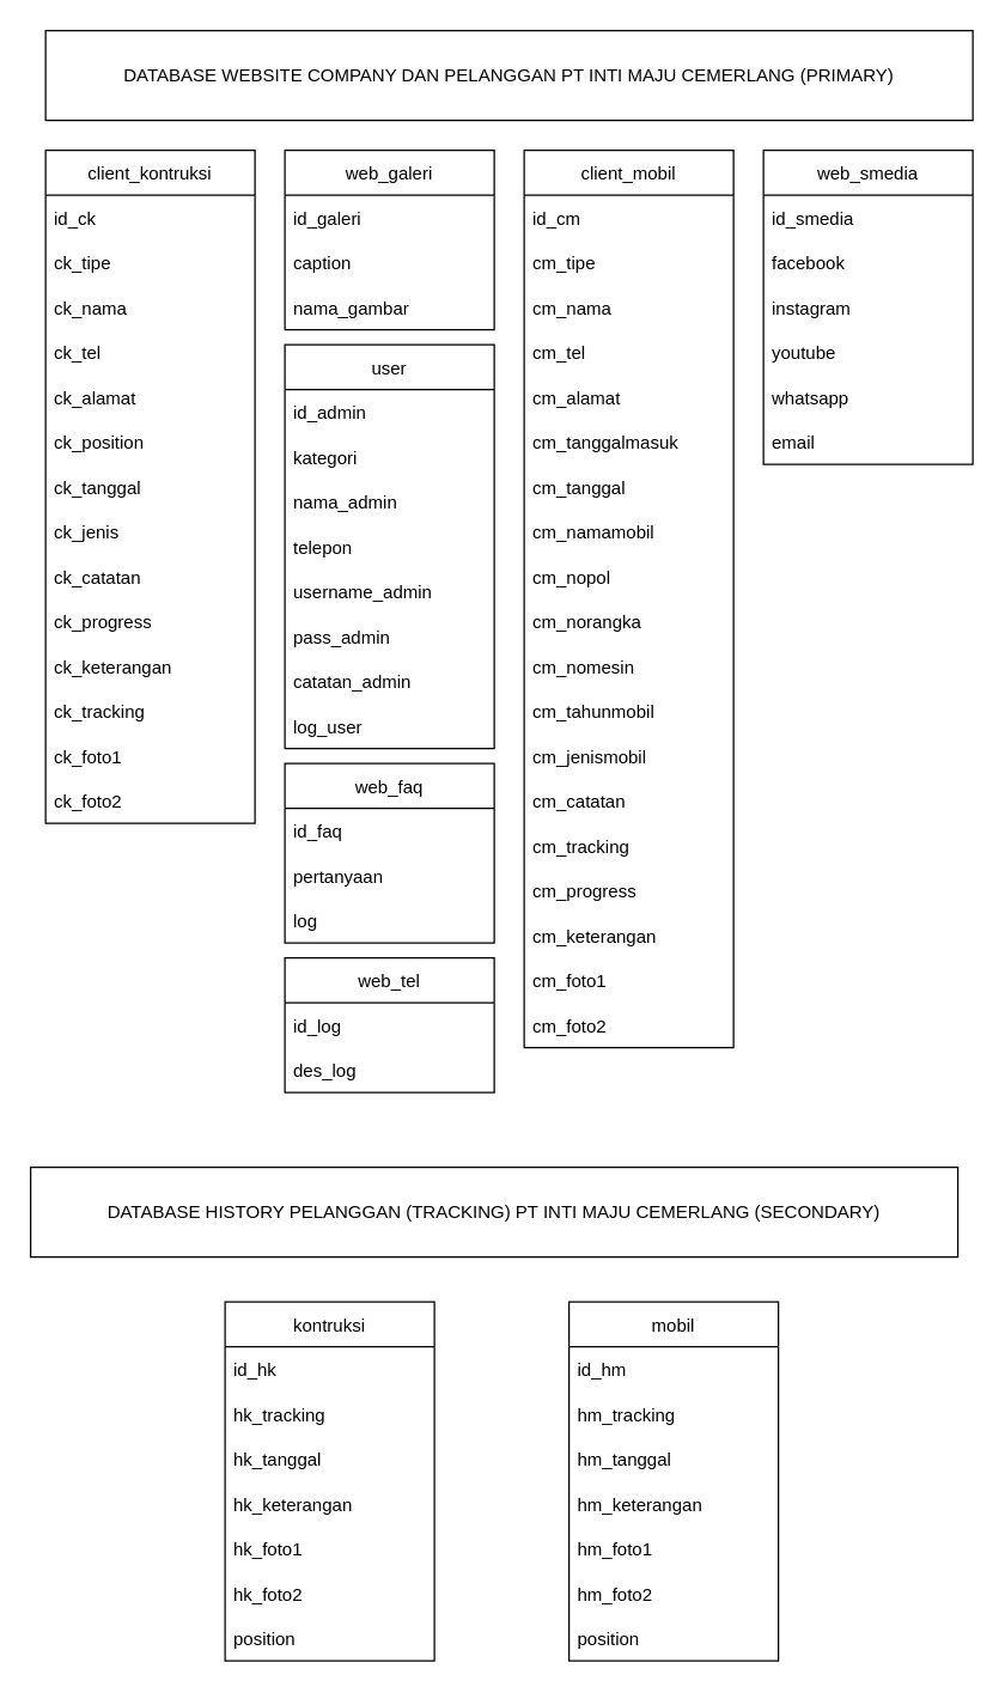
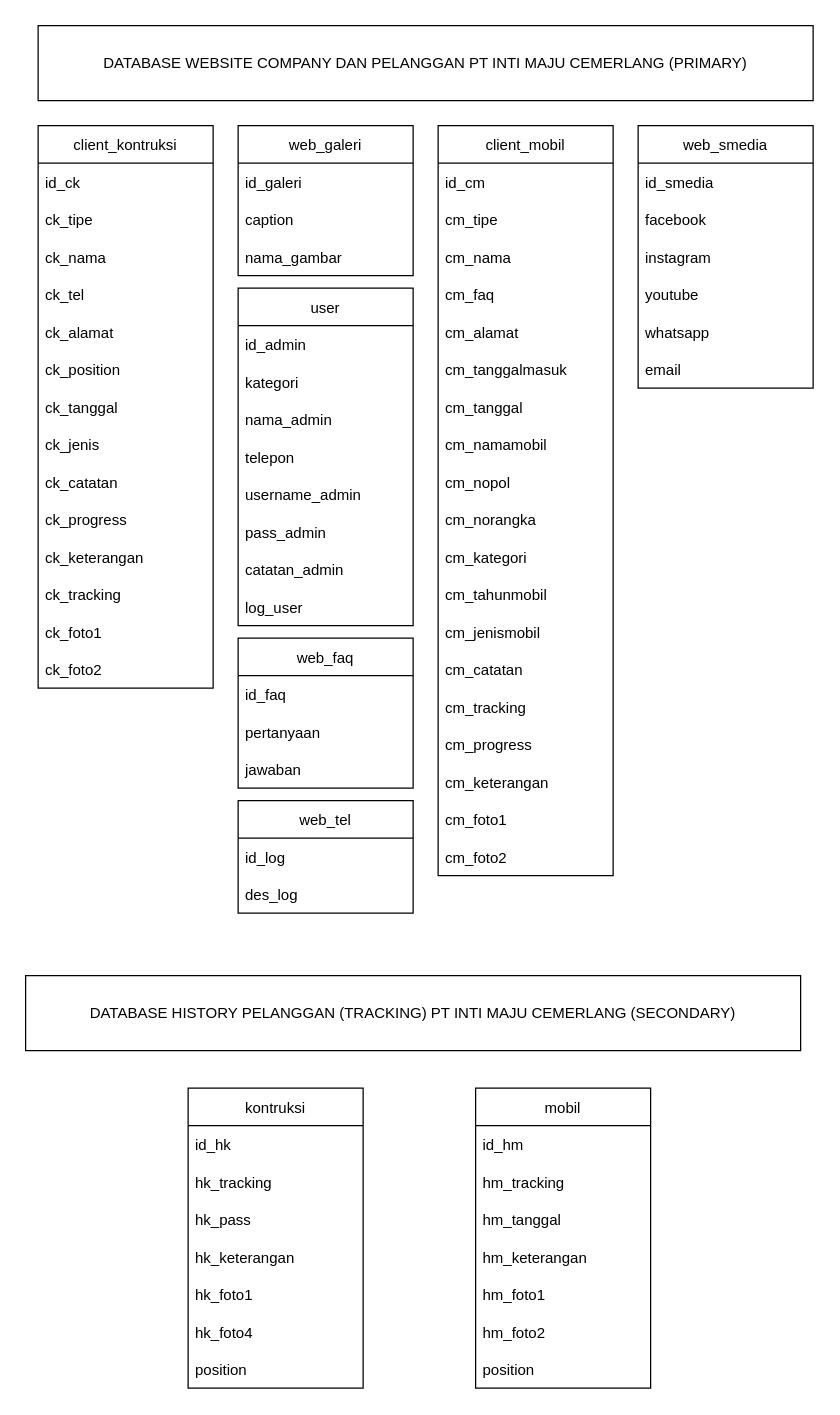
- <mxCell id="10" value="cm_tel" style="text;strokeColor=none;fillColor=none;align=left;verticalAlign=middle;spacingLeft=4;spacingRight=4;overflow=hidden;points=[[0,0.5],[1,0.5]];portConstraint=eastwest;rotatable=0;" parent="6" vertex="1"><mxGeometry y="120" width="140" height="30" as="geometry" /></mxCell>
+ <mxCell id="10" value="cm_faq" style="text;strokeColor=none;fillColor=none;align=left;verticalAlign=middle;spacingLeft=4;spacingRight=4;overflow=hidden;points=[[0,0.5],[1,0.5]];portConstraint=eastwest;rotatable=0;" parent="6" vertex="1"><mxGeometry y="120" width="140" height="30" as="geometry" /></mxCell>
- <mxCell id="17" value="cm_nomesin" style="text;strokeColor=none;fillColor=none;align=left;verticalAlign=middle;spacingLeft=4;spacingRight=4;overflow=hidden;points=[[0,0.5],[1,0.5]];portConstraint=eastwest;rotatable=0;" parent="6" vertex="1"><mxGeometry y="330" width="140" height="30" as="geometry" /></mxCell>
+ <mxCell id="17" value="cm_kategori" style="text;strokeColor=none;fillColor=none;align=left;verticalAlign=middle;spacingLeft=4;spacingRight=4;overflow=hidden;points=[[0,0.5],[1,0.5]];portConstraint=eastwest;rotatable=0;" parent="6" vertex="1"><mxGeometry y="330" width="140" height="30" as="geometry" /></mxCell>
- <mxCell id="53" value="log" style="text;strokeColor=none;fillColor=none;align=left;verticalAlign=middle;spacingLeft=4;spacingRight=4;overflow=hidden;points=[[0,0.5],[1,0.5]];portConstraint=eastwest;rotatable=0;" parent="50" vertex="1"><mxGeometry y="90" width="140" height="30" as="geometry" /></mxCell>
+ <mxCell id="53" value="jawaban" style="text;strokeColor=none;fillColor=none;align=left;verticalAlign=middle;spacingLeft=4;spacingRight=4;overflow=hidden;points=[[0,0.5],[1,0.5]];portConstraint=eastwest;rotatable=0;" parent="50" vertex="1"><mxGeometry y="90" width="140" height="30" as="geometry" /></mxCell>
- <mxCell id="69" value="hk_tanggal" style="text;strokeColor=none;fillColor=none;align=left;verticalAlign=middle;spacingLeft=4;spacingRight=4;overflow=hidden;points=[[0,0.5],[1,0.5]];portConstraint=eastwest;rotatable=0;" vertex="1" parent="66"><mxGeometry y="90" width="140" height="30" as="geometry" /></mxCell>
+ <mxCell id="69" value="hk_pass" style="text;strokeColor=none;fillColor=none;align=left;verticalAlign=middle;spacingLeft=4;spacingRight=4;overflow=hidden;points=[[0,0.5],[1,0.5]];portConstraint=eastwest;rotatable=0;" vertex="1" parent="66"><mxGeometry y="90" width="140" height="30" as="geometry" /></mxCell>
- <mxCell id="72" value="hk_foto2" style="text;strokeColor=none;fillColor=none;align=left;verticalAlign=middle;spacingLeft=4;spacingRight=4;overflow=hidden;points=[[0,0.5],[1,0.5]];portConstraint=eastwest;rotatable=0;" vertex="1" parent="66"><mxGeometry y="180" width="140" height="30" as="geometry" /></mxCell>
+ <mxCell id="72" value="hk_foto4" style="text;strokeColor=none;fillColor=none;align=left;verticalAlign=middle;spacingLeft=4;spacingRight=4;overflow=hidden;points=[[0,0.5],[1,0.5]];portConstraint=eastwest;rotatable=0;" vertex="1" parent="66"><mxGeometry y="180" width="140" height="30" as="geometry" /></mxCell>
